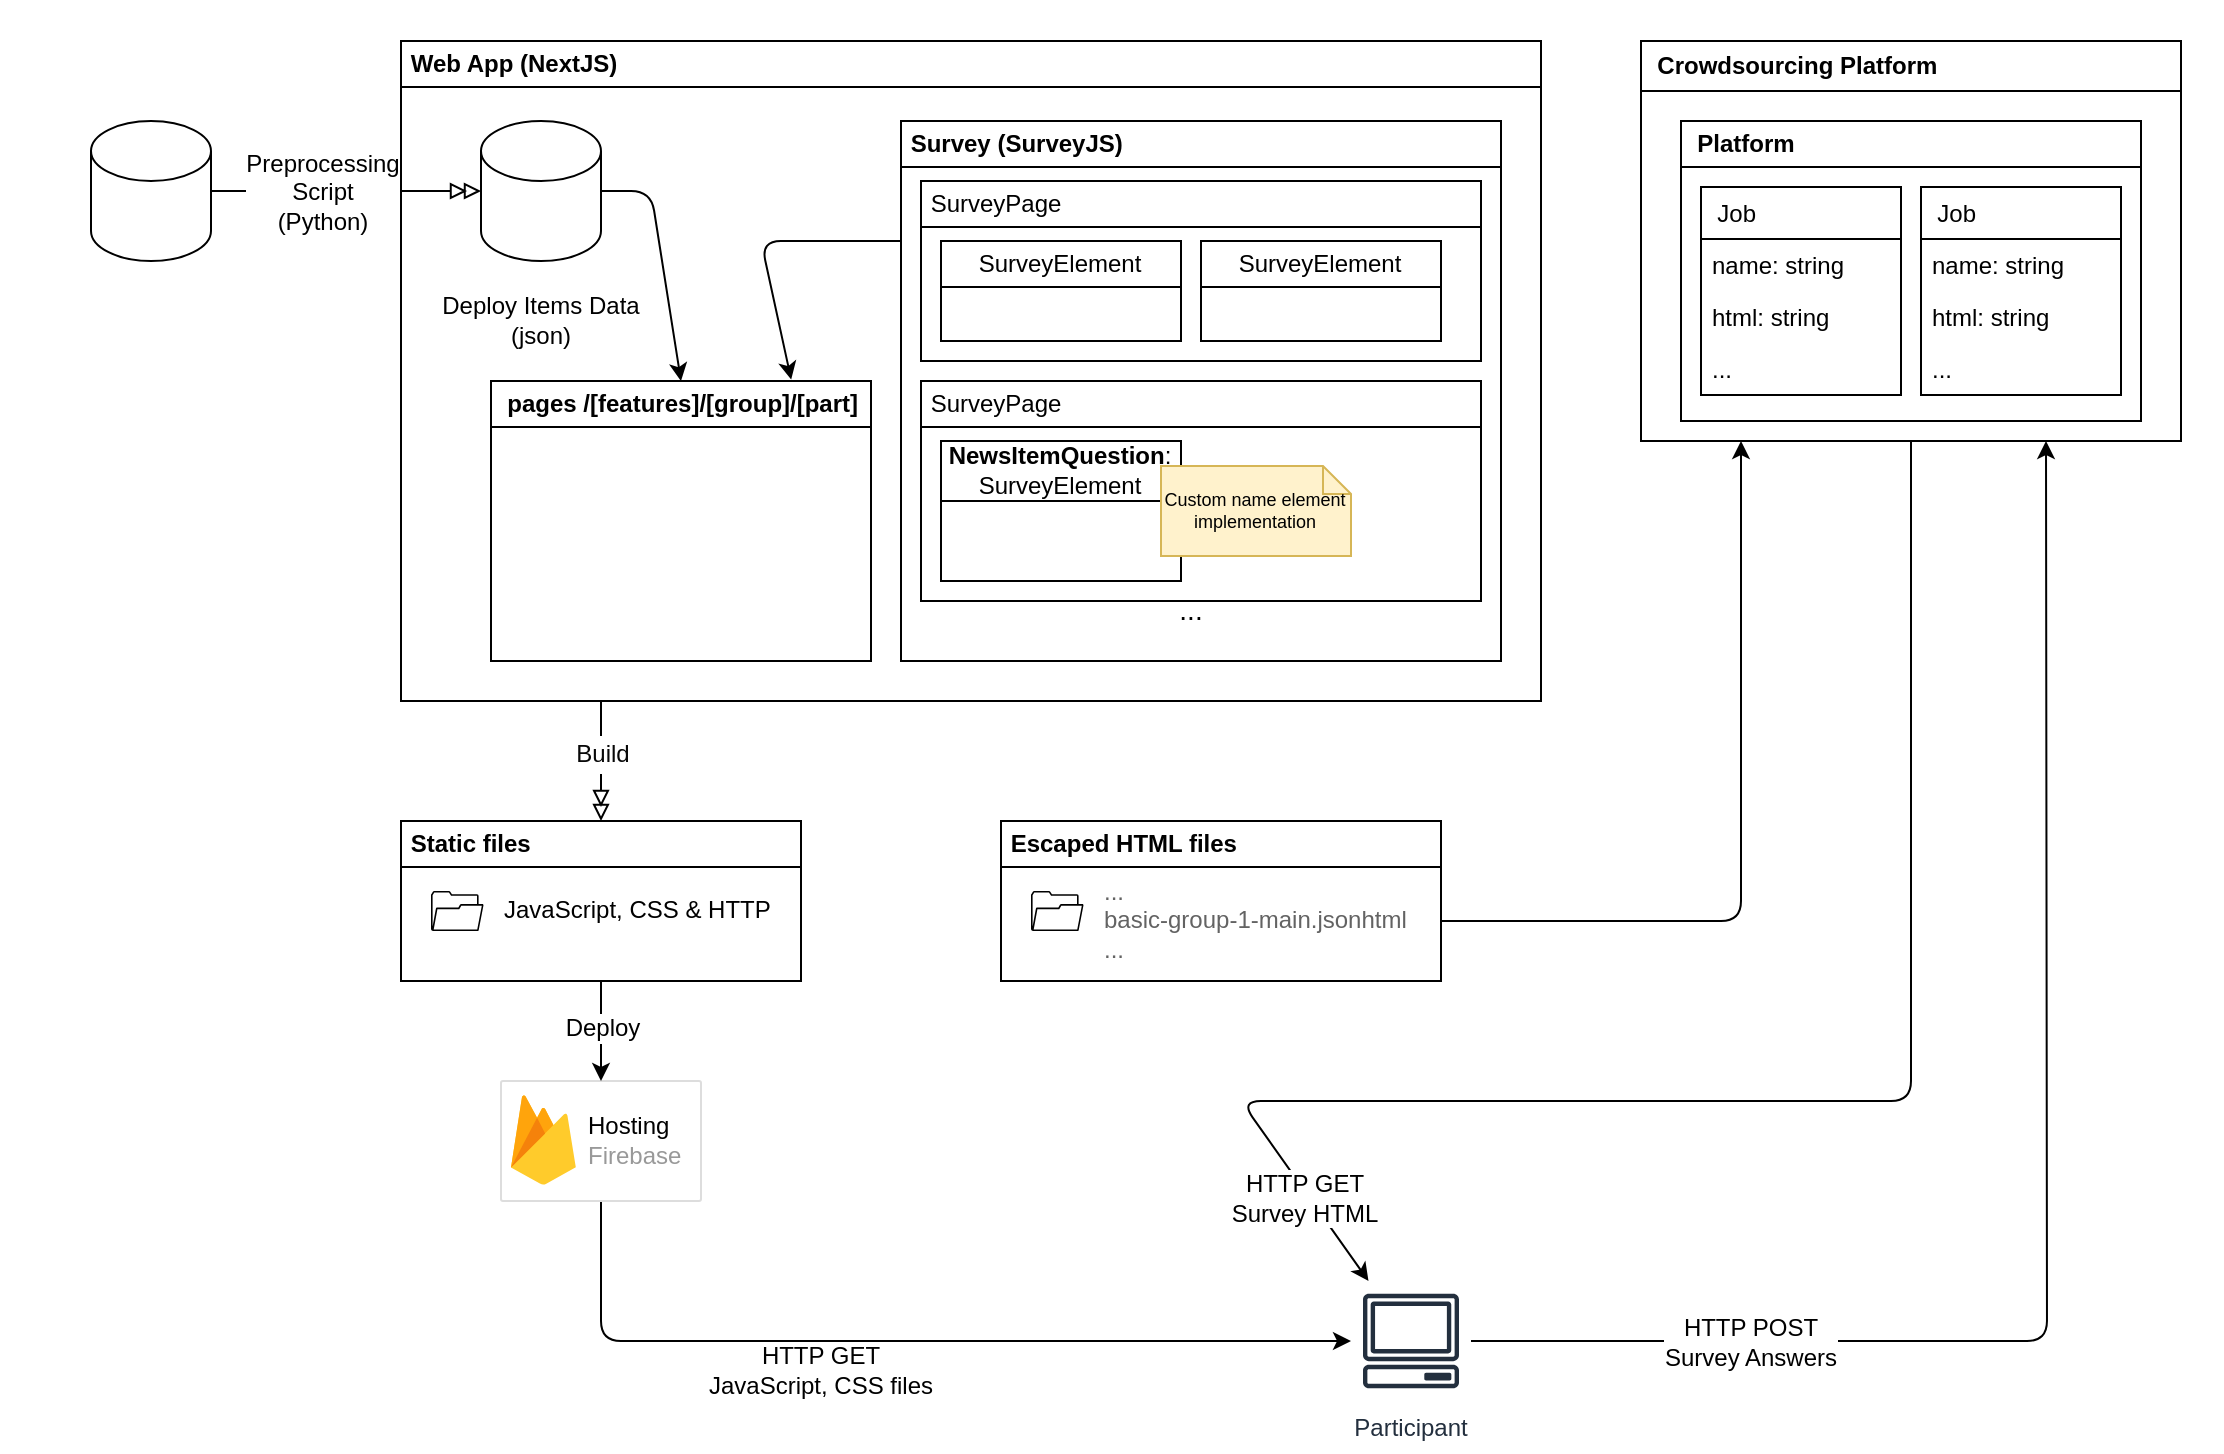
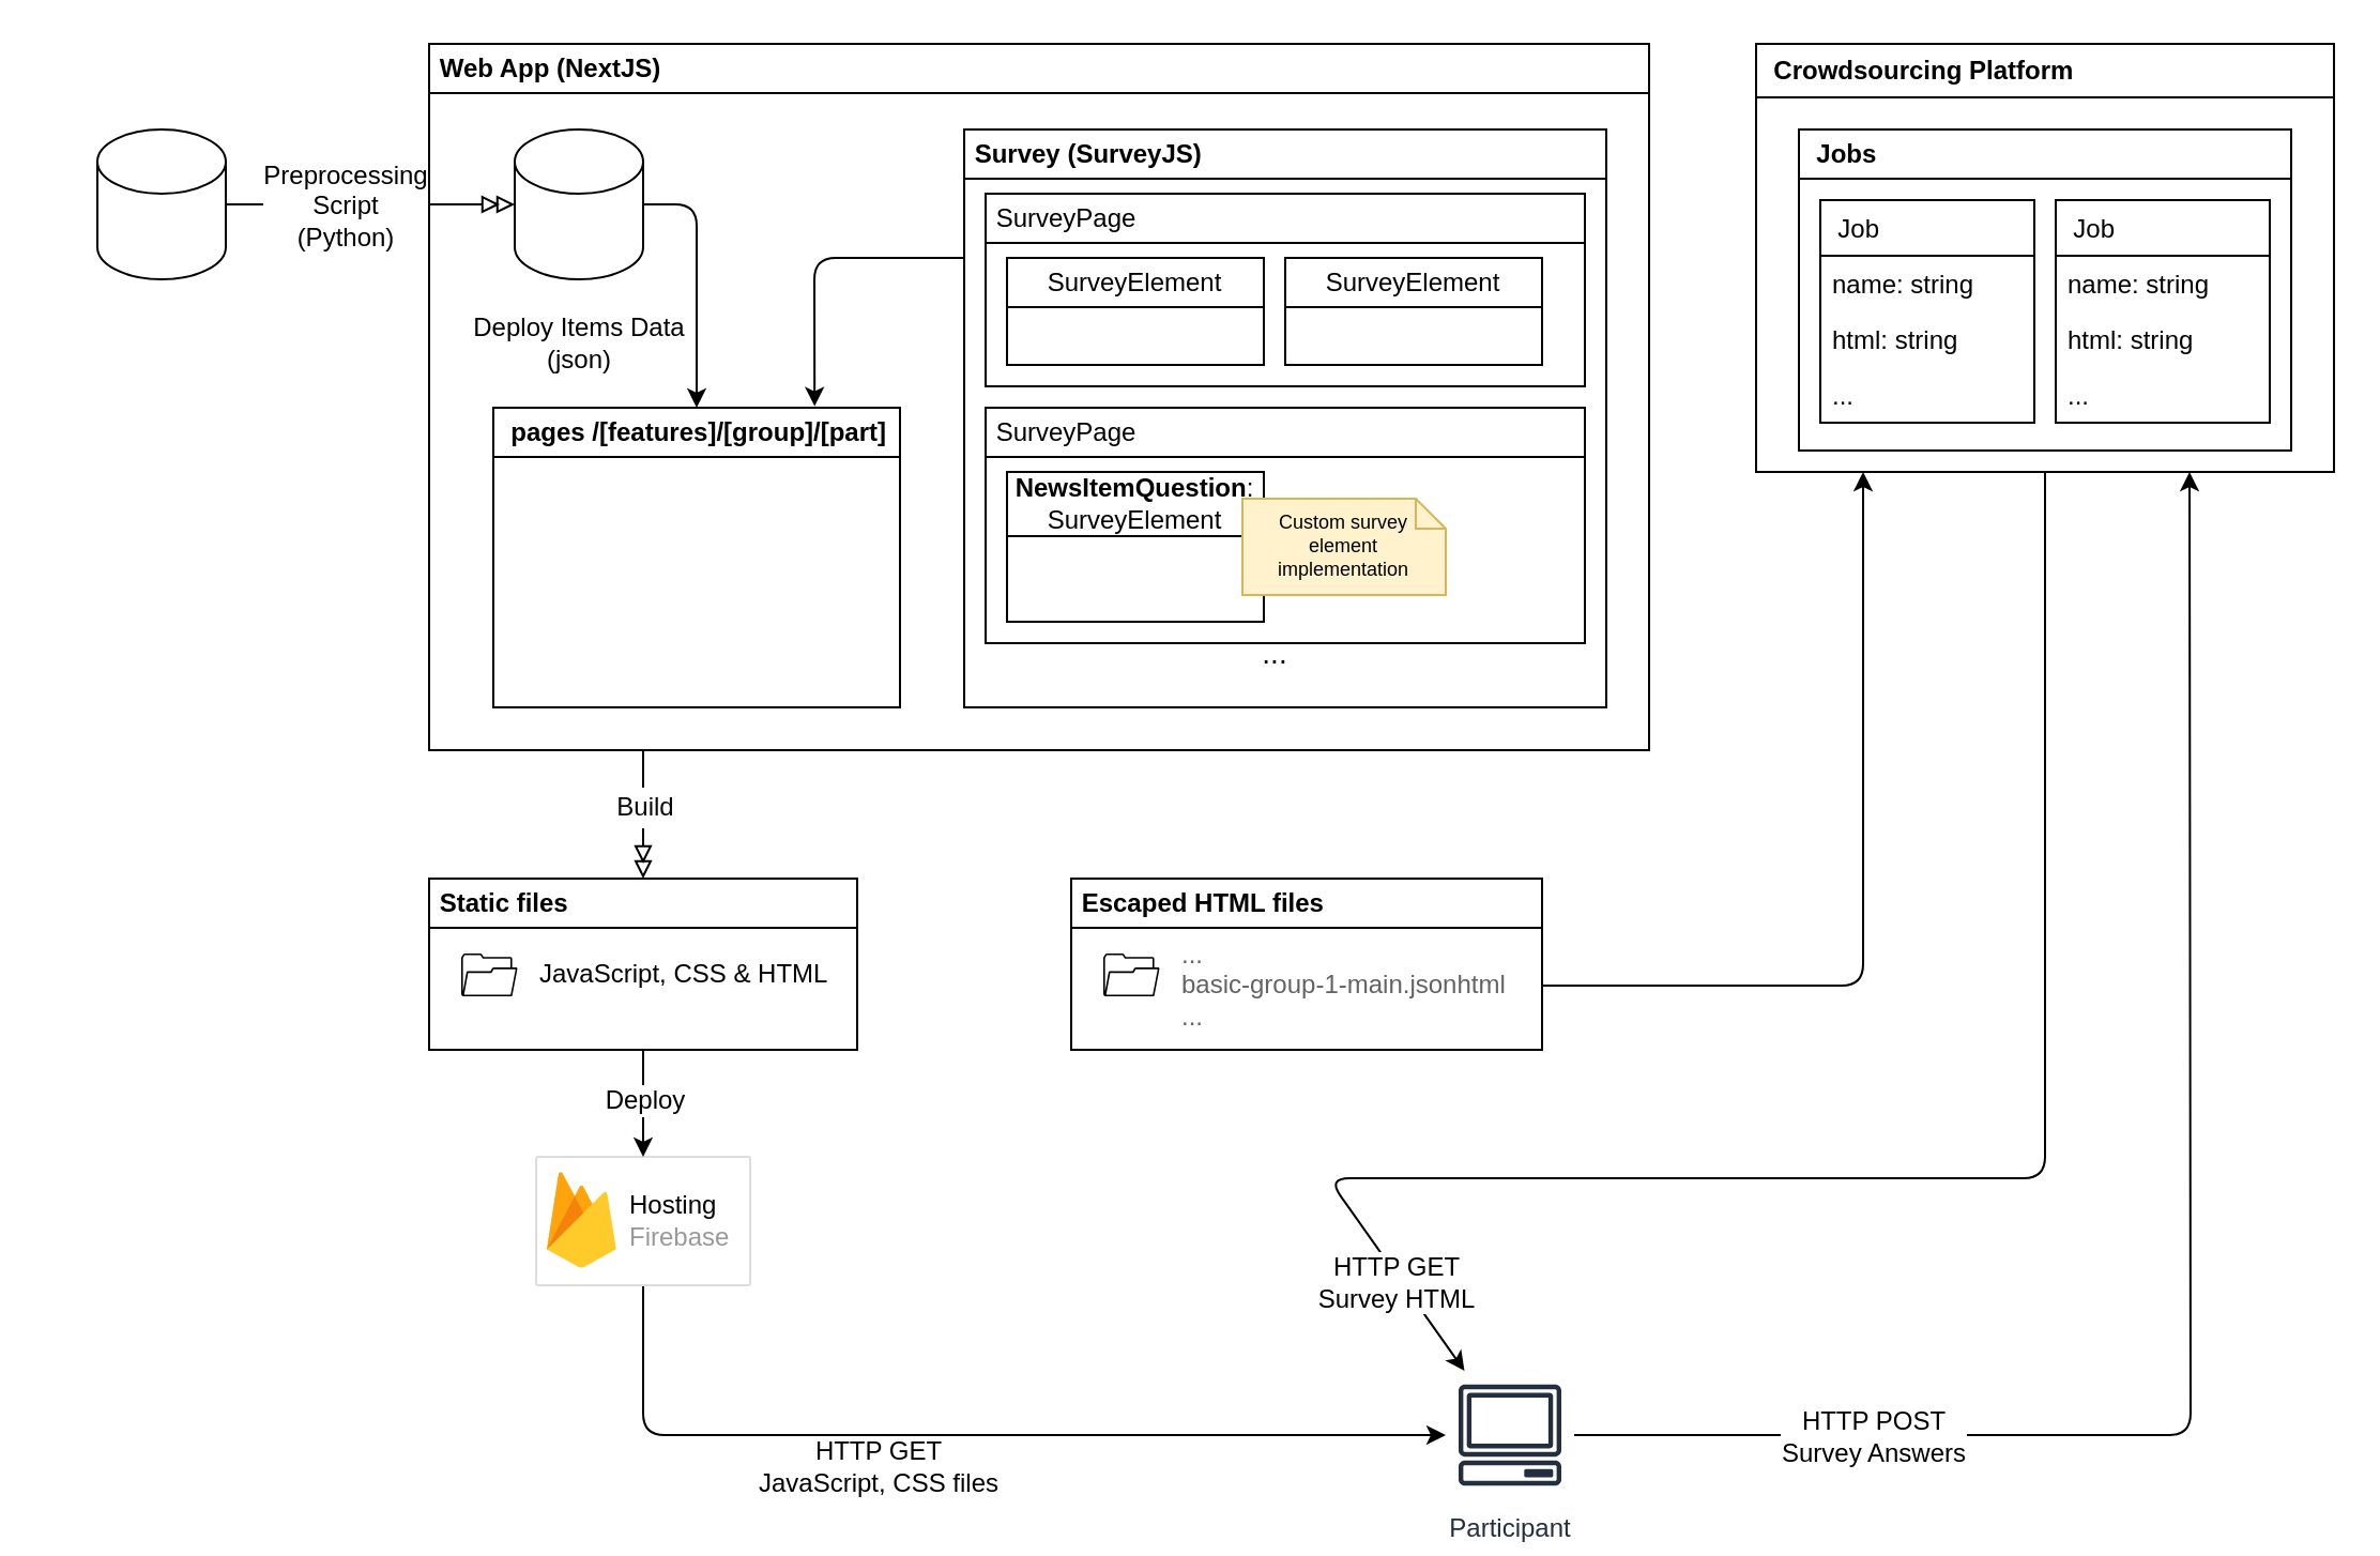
- <mxCell id="37" value="&amp;nbsp; Platform" style="swimlane;whiteSpace=wrap;html=1;shadow=0;labelBackgroundColor=none;strokeColor=default;strokeWidth=1;fontFamily=Helvetica;fontSize=12;fontColor=#000000;fillColor=none;collapsible=0;align=left;" vertex="1" parent="36"><mxGeometry x="20" y="40" width="230" height="150" as="geometry" /></mxCell>
+ <mxCell id="37" value="&amp;nbsp; Jobs" style="swimlane;whiteSpace=wrap;html=1;shadow=0;labelBackgroundColor=none;strokeColor=default;strokeWidth=1;fontFamily=Helvetica;fontSize=12;fontColor=#000000;fillColor=none;collapsible=0;align=left;" vertex="1" parent="36"><mxGeometry x="20" y="40" width="230" height="150" as="geometry" /></mxCell>
- <mxCell id="17" value="Custom name element implementation" style="shape=note2;boundedLbl=1;whiteSpace=wrap;html=1;size=14;verticalAlign=middle;align=center;fontSize=9;fillColor=#fff2cc;strokeColor=#d6b656;" vertex="1" parent="14"><mxGeometry x="120" y="42.5" width="95" height="45" as="geometry" /></mxCell>
+ <mxCell id="17" value="Custom survey element implementation" style="shape=note2;boundedLbl=1;whiteSpace=wrap;html=1;size=14;verticalAlign=middle;align=center;fontSize=9;fillColor=#fff2cc;strokeColor=#d6b656;" vertex="1" parent="14"><mxGeometry x="120" y="42.5" width="95" height="45" as="geometry" /></mxCell>
- <mxCell id="21" value="&amp;nbsp; pages /[features]/[group]/[part]" style="swimlane;whiteSpace=wrap;html=1;fontSize=12;collapsible=0;align=left;" vertex="1" parent="7"><mxGeometry x="45" y="170" width="190" height="140" as="geometry" /></mxCell>
+ <mxCell id="21" value="&amp;nbsp; pages /[features]/[group]/[part]" style="swimlane;whiteSpace=wrap;html=1;fontSize=12;collapsible=0;align=left;" vertex="1" parent="7"><mxGeometry x="30" y="170" width="190" height="140" as="geometry" /></mxCell>
- <mxCell id="30" value="JavaScript, CSS &amp;amp; HTTP" style="text;html=1;align=left;verticalAlign=middle;resizable=0;points=[];autosize=1;strokeColor=none;fillColor=none;fontSize=12;fontFamily=Helvetica;fontColor=#000000;labelBackgroundColor=none;" vertex="1" parent="28"><mxGeometry x="50" y="30" width="160" height="30" as="geometry" /></mxCell>
+ <mxCell id="30" value="JavaScript, CSS &amp;amp; HTML" style="text;html=1;align=left;verticalAlign=middle;resizable=0;points=[];autosize=1;strokeColor=none;fillColor=none;fontSize=12;fontFamily=Helvetica;fontColor=#000000;labelBackgroundColor=none;" vertex="1" parent="28"><mxGeometry x="50" y="30" width="160" height="30" as="geometry" /></mxCell>
